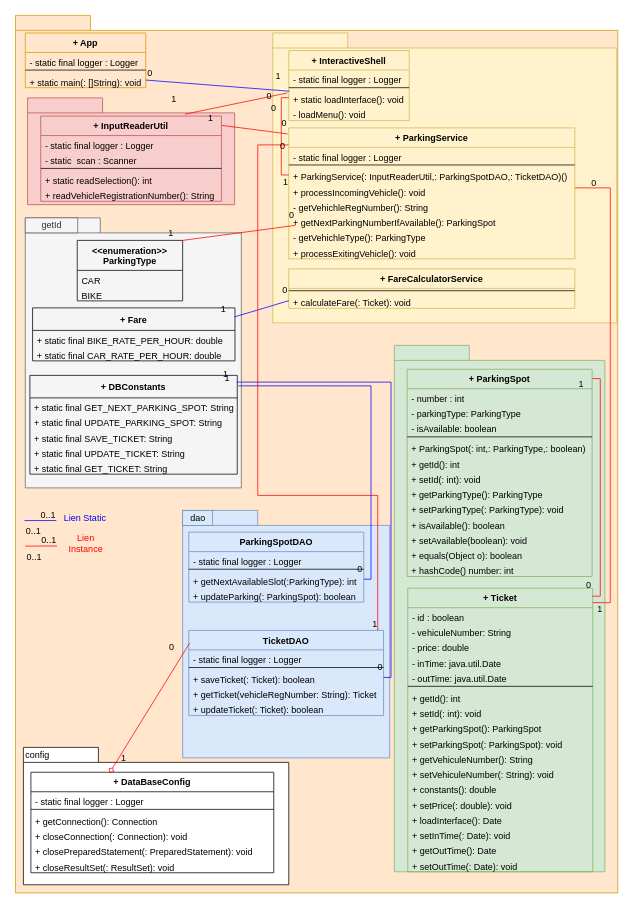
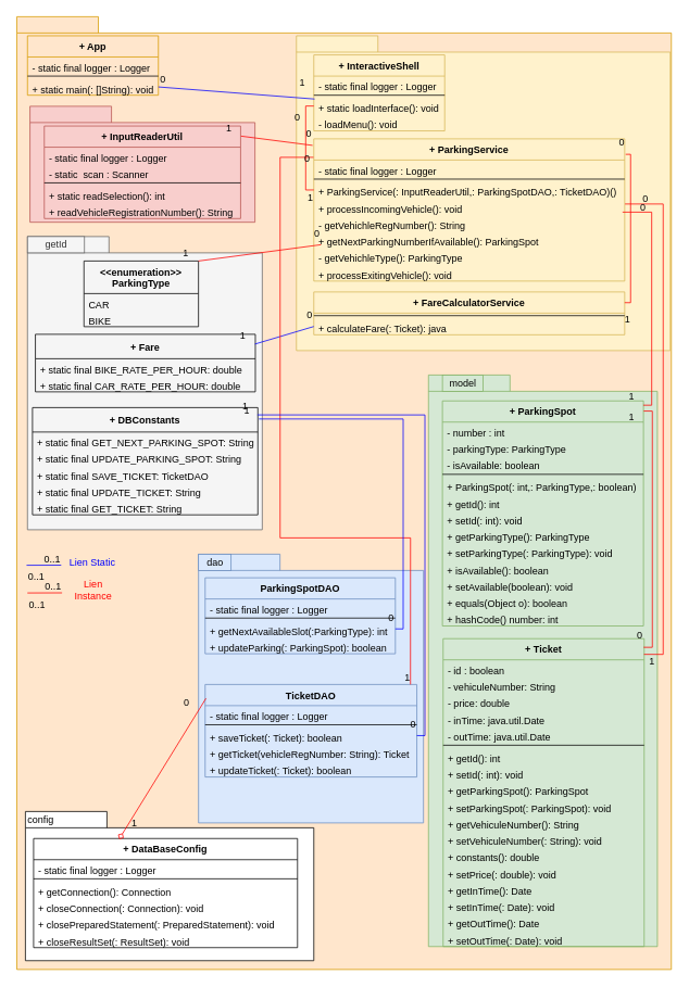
- <mxCell id="51" value="" style="endArrow=none;html=1;rounded=0;align=center;verticalAlign=top;endFill=0;labelBackgroundColor=none;exitX=-0.012;exitY=0.192;exitDx=0;exitDy=0;entryX=0.798;entryY=-0.022;entryDx=0;entryDy=0;entryPerimeter=0;strokeColor=#FF0000;exitPerimeter=0;" parent="1" source="23" target="41" edge="1"><mxGeometry relative="1" as="geometry"><mxPoint x="83.236" y="332.979" as="sourcePoint" /><mxPoint x="254.837" y="347.847" as="targetPoint" /></mxGeometry></mxCell>
- <mxCell id="52" value="0" style="resizable=0;html=1;align=left;verticalAlign=top;labelBackgroundColor=none;glass=0;gradientColor=none;" parent="51" connectable="0" vertex="1"><mxGeometry x="-1" relative="1" as="geometry"><mxPoint x="-29" y="-9" as="offset" /></mxGeometry></mxCell>
- <mxCell id="53" value="&lt;span style=&quot;text-align: left&quot;&gt;1&lt;/span&gt;" style="resizable=0;html=1;align=right;verticalAlign=bottom;labelBackgroundColor=none;glass=0;gradientColor=none;" parent="51" connectable="0" vertex="1"><mxGeometry x="1" relative="1" as="geometry"><mxPoint x="-11" y="-12" as="offset" /></mxGeometry></mxCell>
+ <mxCell id="121" value="" style="endArrow=none;html=1;rounded=0;align=center;verticalAlign=top;endFill=0;labelBackgroundColor=none;entryX=1;entryY=0.25;entryDx=0;entryDy=0;strokeColor=#FF0000;exitX=1.003;exitY=0.109;exitDx=0;exitDy=0;exitPerimeter=0;edgeStyle=orthogonalEdgeStyle;" parent="1" source="28" target="118" edge="1"><mxGeometry relative="1" as="geometry"><mxPoint x="750.771" y="581.382" as="sourcePoint" /><mxPoint x="662.996" y="569.995" as="targetPoint" /><Array as="points"><mxPoint x="773" y="189" /><mxPoint x="773" y="371" /></Array></mxGeometry></mxCell>
+ <mxCell id="122" value="0" style="resizable=0;html=1;align=left;verticalAlign=top;labelBackgroundColor=none;glass=0;gradientColor=none;" parent="121" connectable="0" vertex="1"><mxGeometry x="-1" relative="1" as="geometry"><mxPoint x="-10" y="-28" as="offset" /></mxGeometry></mxCell>
+ <mxCell id="123" value="&lt;span style=&quot;text-align: left&quot;&gt;1&lt;/span&gt;" style="resizable=0;html=1;align=right;verticalAlign=bottom;labelBackgroundColor=none;glass=0;gradientColor=none;" parent="121" connectable="0" vertex="1"><mxGeometry x="1" relative="1" as="geometry"><mxPoint x="7" y="29" as="offset" /></mxGeometry></mxCell>
+ <mxCell id="124" value="" style="endArrow=none;html=1;rounded=0;align=center;verticalAlign=top;endFill=0;labelBackgroundColor=none;strokeColor=#FF0000;exitX=0.993;exitY=0.838;exitDx=0;exitDy=0;exitPerimeter=0;entryX=0.999;entryY=0.019;entryDx=0;entryDy=0;entryPerimeter=0;edgeStyle=orthogonalEdgeStyle;" parent="1" source="32" target="69" edge="1"><mxGeometry relative="1" as="geometry"><mxPoint x="734.146" y="500.036" as="sourcePoint" /><mxPoint x="733.001" y="682.158" as="targetPoint" /></mxGeometry></mxCell>
+ <mxCell id="125" value="0" style="resizable=0;html=1;align=left;verticalAlign=top;labelBackgroundColor=none;glass=0;gradientColor=none;" parent="124" connectable="0" vertex="1"><mxGeometry x="-1" relative="1" as="geometry"><mxPoint x="20" y="-20" as="offset" /></mxGeometry></mxCell>
+ <mxCell id="126" value="&lt;span style=&quot;text-align: left&quot;&gt;1&lt;/span&gt;" style="resizable=0;html=1;align=right;verticalAlign=bottom;labelBackgroundColor=none;glass=0;gradientColor=none;" parent="124" connectable="0" vertex="1"><mxGeometry x="1" relative="1" as="geometry"><mxPoint x="-11" y="-2" as="offset" /></mxGeometry></mxCell>
- <mxCell id="120" value="+ calculateFare(: Ticket): void" style="text;strokeColor=none;fillColor=none;align=left;verticalAlign=top;spacingLeft=4;spacingRight=4;overflow=hidden;rotatable=0;points=[[0,0.5],[1,0.5]];portConstraint=eastwest;" parent="118" vertex="1"><mxGeometry y="32.26" width="381.425" height="20.344" as="geometry" /></mxCell>
+ <mxCell id="120" value="+ calculateFare(: Ticket): java" style="text;strokeColor=none;fillColor=none;align=left;verticalAlign=top;spacingLeft=4;spacingRight=4;overflow=hidden;rotatable=0;points=[[0,0.5],[1,0.5]];portConstraint=eastwest;" parent="118" vertex="1"><mxGeometry y="32.26" width="381.425" height="20.344" as="geometry" /></mxCell>
+ <mxCell id="68" value="model" style="text;html=1;align=center;verticalAlign=middle;resizable=0;points=[];autosize=1;strokeColor=#82b366;fillColor=#d5e8d4;glass=0;" parent="1" vertex="1"><mxGeometry x="542.146" y="460.004" width="50" height="20" as="geometry" /></mxCell>
- <mxCell id="64" value="+ static final SAVE_TICKET: String&#10; " style="text;strokeColor=none;fillColor=none;align=left;verticalAlign=top;spacingLeft=4;spacingRight=4;overflow=hidden;rotatable=0;points=[[0,0.5],[1,0.5]];portConstraint=eastwest;" parent="61" vertex="1"><mxGeometry y="70.687" width="276.493" height="20.344" as="geometry" /></mxCell>
+ <mxCell id="64" value="+ static final SAVE_TICKET: TicketDAO&#10; " style="text;strokeColor=none;fillColor=none;align=left;verticalAlign=top;spacingLeft=4;spacingRight=4;overflow=hidden;rotatable=0;points=[[0,0.5],[1,0.5]];portConstraint=eastwest;" parent="61" vertex="1"><mxGeometry y="70.687" width="276.493" height="20.344" as="geometry" /></mxCell>
- <mxCell id="101" value="+ loadInterface(): Date" style="text;strokeColor=none;fillColor=none;align=left;verticalAlign=top;spacingLeft=4;spacingRight=4;overflow=hidden;rotatable=0;points=[[0,0.5],[1,0.5]];portConstraint=eastwest;" parent="83" vertex="1"><mxGeometry y="296.727" width="246.67" height="20.344" as="geometry" /></mxCell>
+ <mxCell id="101" value="+ getInTime(): Date" style="text;strokeColor=none;fillColor=none;align=left;verticalAlign=top;spacingLeft=4;spacingRight=4;overflow=hidden;rotatable=0;points=[[0,0.5],[1,0.5]];portConstraint=eastwest;" parent="83" vertex="1"><mxGeometry y="296.727" width="246.67" height="20.344" as="geometry" /></mxCell>
